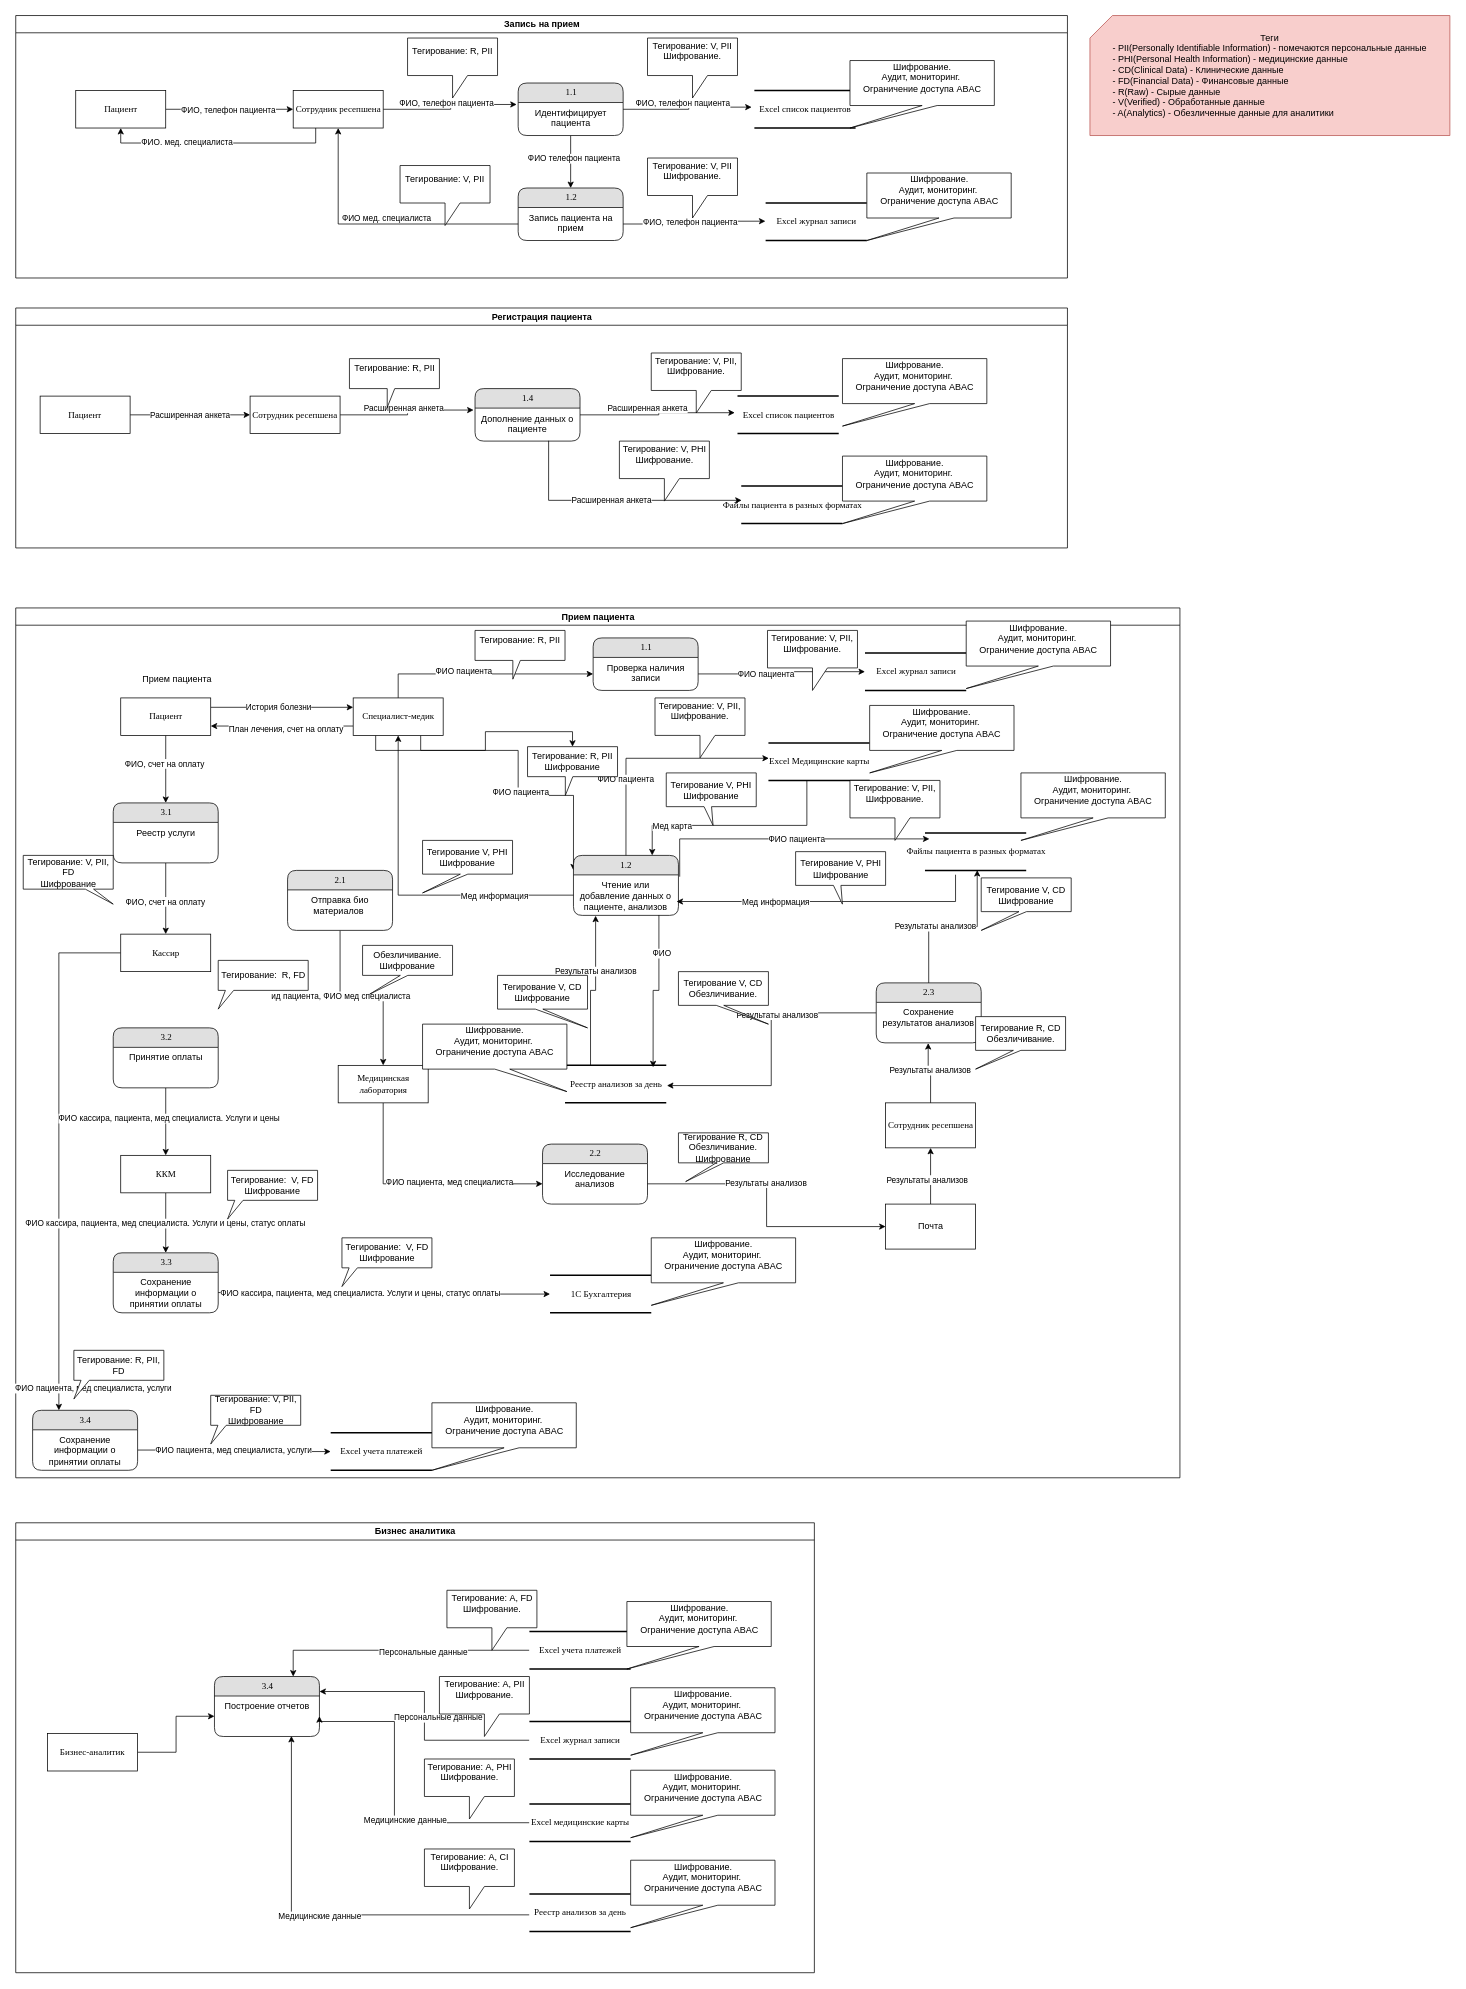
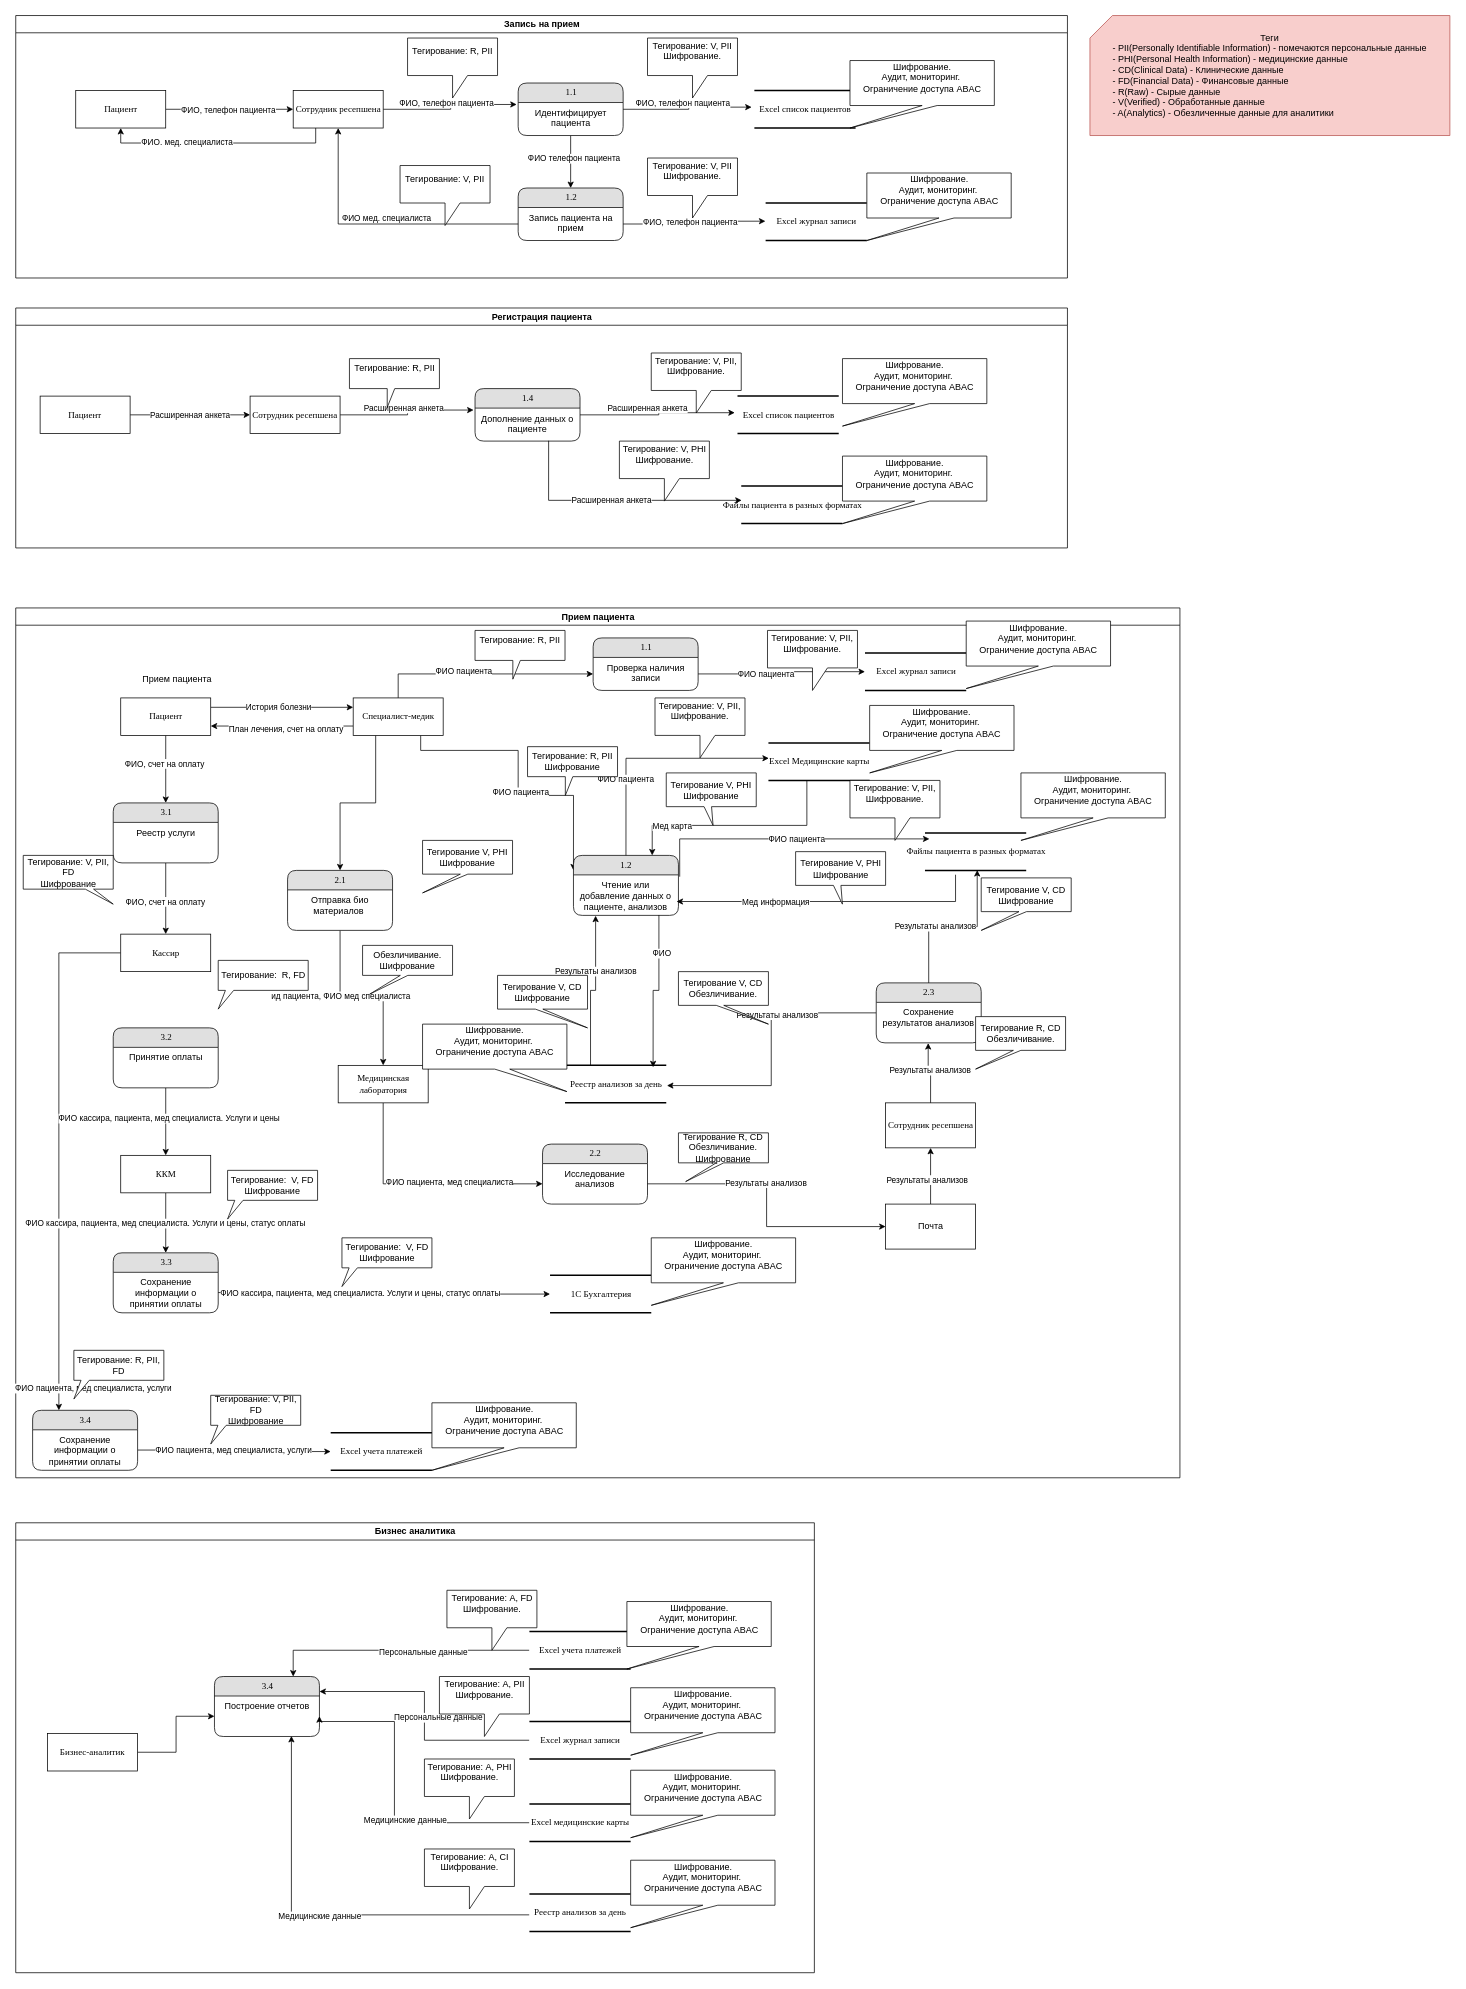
- <mxCell id="58" style="edgeStyle=orthogonalEdgeStyle;rounded=0;orthogonalLoop=1;jettySize=auto;html=1;exitX=0.25;exitY=1;exitDx=0;exitDy=0;" parent="51" source="59" target="153" edge="1"><mxGeometry relative="1" as="geometry" /></mxCell>
+ <mxCell id="58" style="edgeStyle=orthogonalEdgeStyle;rounded=0;orthogonalLoop=1;jettySize=auto;html=1;entryX=0.5;entryY=0;entryDx=0;entryDy=0;exitX=0.25;exitY=1;exitDx=0;exitDy=0;" parent="51" source="59" target="87" edge="1"><mxGeometry relative="1" as="geometry" /></mxCell>
- <mxCell id="78" style="edgeStyle=orthogonalEdgeStyle;rounded=0;orthogonalLoop=1;jettySize=auto;html=1;entryX=0.5;entryY=1;entryDx=0;entryDy=0;" parent="51" source="70" target="59" edge="1"><mxGeometry relative="1" as="geometry" /></mxCell>
- <mxCell id="79" value="Мед информация" style="edgeLabel;html=1;align=center;verticalAlign=middle;resizable=0;points=[];" parent="78" vertex="1" connectable="0"><mxGeometry x="0.003" y="-5" relative="1" as="geometry"><mxPoint x="118" y="5" as="offset" /></mxGeometry></mxCell>
